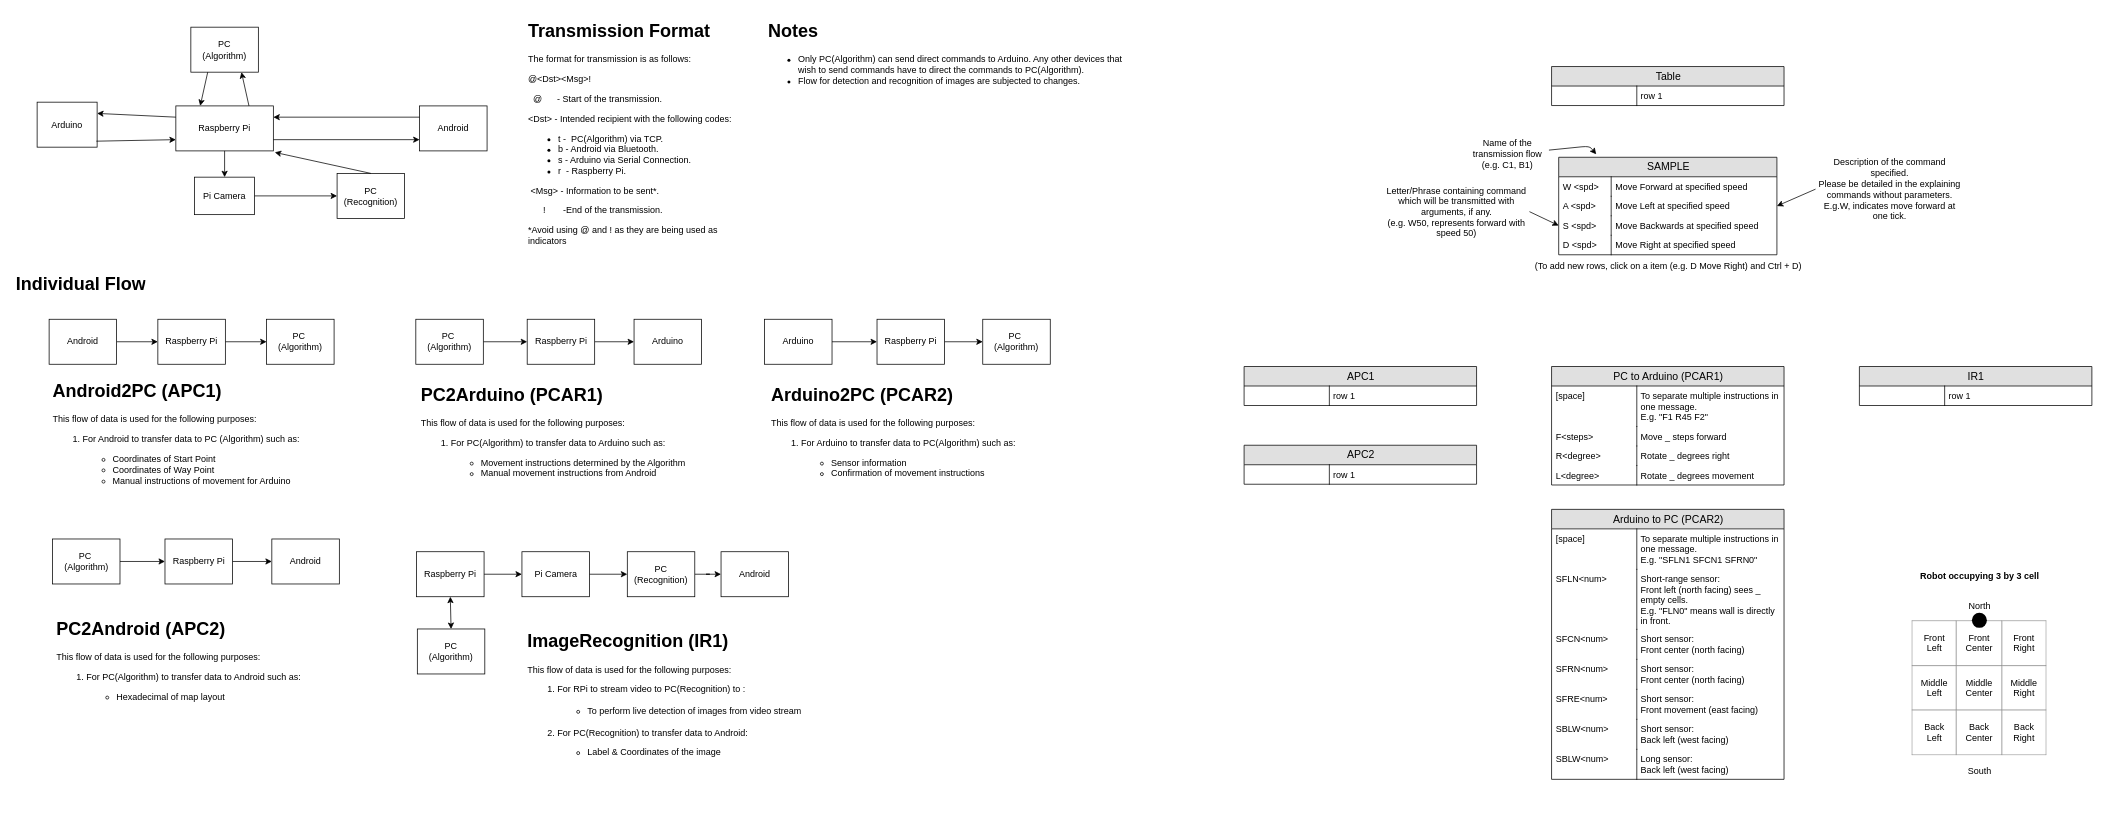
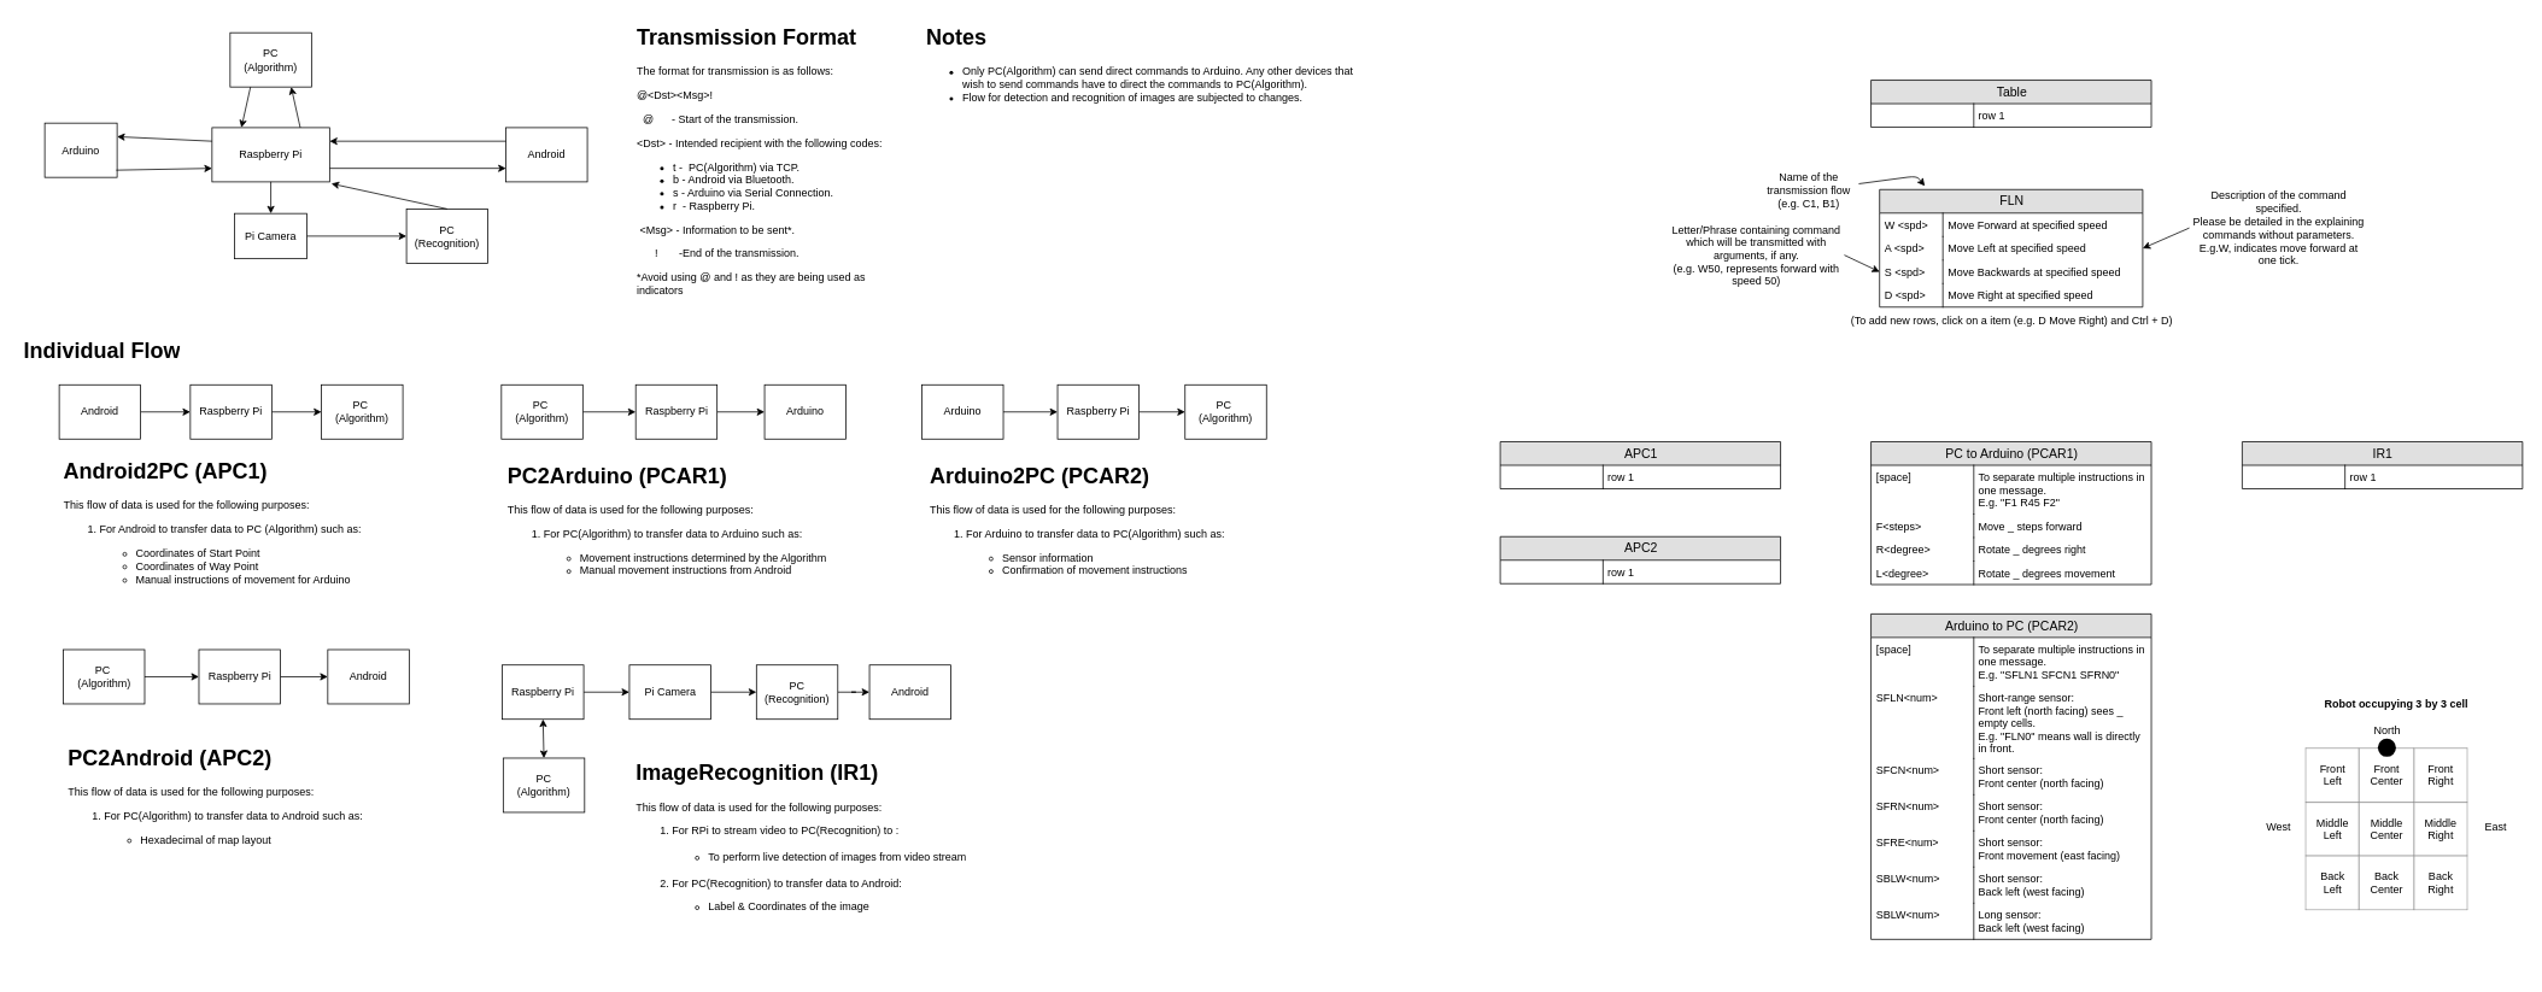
- <mxCell id="19" value="Name of the transmission flow&lt;br&gt;(e.g. C1, B1)" style="text;html=1;strokeColor=none;fillColor=none;align=center;verticalAlign=middle;whiteSpace=wrap;rounded=0;" parent="1" vertex="1"><mxGeometry x="1955" y="192" width="110" height="26" as="geometry" /></mxCell>
+ <mxCell id="19" value="Name of the transmission flow&lt;br&gt;(e.g. C1, B1)" style="text;html=1;strokeColor=none;fillColor=none;align=center;verticalAlign=middle;whiteSpace=wrap;rounded=0;" parent="1" vertex="1"><mxGeometry x="1945" y="197" width="110" height="26" as="geometry" /></mxCell>
- <mxCell id="25" value="SAMPLE" style="swimlane;fontStyle=0;childLayout=stackLayout;horizontal=1;startSize=26;fillColor=#e0e0e0;horizontalStack=0;resizeParent=1;resizeParentMax=0;resizeLast=0;collapsible=1;marginBottom=0;swimlaneFillColor=#ffffff;align=center;fontSize=14;html=1;" parent="1" vertex="1"><mxGeometry x="2078" y="209" width="291" height="130" as="geometry" /></mxCell>
+ <mxCell id="25" value="FLN" style="swimlane;fontStyle=0;childLayout=stackLayout;horizontal=1;startSize=26;fillColor=#e0e0e0;horizontalStack=0;resizeParent=1;resizeParentMax=0;resizeLast=0;collapsible=1;marginBottom=0;swimlaneFillColor=#ffffff;align=center;fontSize=14;html=1;" parent="1" vertex="1"><mxGeometry x="2078" y="209" width="291" height="130" as="geometry" /></mxCell>
- <mxCell id="99" value="&lt;h1&gt;Individual Flow&lt;/h1&gt;" style="text;html=1;strokeColor=none;fillColor=none;spacing=5;spacingTop=-20;whiteSpace=wrap;overflow=hidden;rounded=0;" parent="1" vertex="1"><mxGeometry x="15.5" y="358" width="370" height="57" as="geometry" /></mxCell>
+ <mxCell id="99" value="&lt;h1&gt;Individual Flow&lt;/h1&gt;" style="text;html=1;strokeColor=none;fillColor=none;spacing=5;spacingTop=-20;whiteSpace=wrap;overflow=hidden;rounded=0;" parent="1" vertex="1"><mxGeometry x="20.5" y="368" width="370" height="57" as="geometry" /></mxCell>
- <mxCell id="108" value="&lt;b&gt;Robot occupying 3 by 3 cell&lt;/b&gt;" style="text;html=1;resizable=0;points=[];autosize=1;align=center;verticalAlign=top;spacingTop=-4;" vertex="1" parent="106"><mxGeometry x="55" width="170" height="20" as="geometry" /></mxCell>
+ <mxCell id="108" value="&lt;b&gt;Robot occupying 3 by 3 cell&lt;/b&gt;" style="text;html=1;resizable=0;points=[];autosize=1;align=center;verticalAlign=top;spacingTop=-4;" vertex="1" parent="106"><mxGeometry x="65" y="10" width="170" height="20" as="geometry" /></mxCell>
+ <mxCell id="111" value="West" style="text;html=1;resizable=0;points=[];autosize=1;align=center;verticalAlign=top;spacingTop=-4;" vertex="1" parent="106"><mxGeometry y="146" width="40" height="20" as="geometry" /></mxCell>
+ <mxCell id="110" value="East" style="text;html=1;resizable=0;points=[];autosize=1;align=center;verticalAlign=top;spacingTop=-4;" vertex="1" parent="106"><mxGeometry x="240" y="146" width="40" height="20" as="geometry" /></mxCell>
- <mxCell id="112" value="South" style="text;html=1;resizable=0;points=[];autosize=1;align=center;verticalAlign=top;spacingTop=-4;" vertex="1" parent="106"><mxGeometry x="115" y="260" width="50" height="20" as="geometry" /></mxCell>
